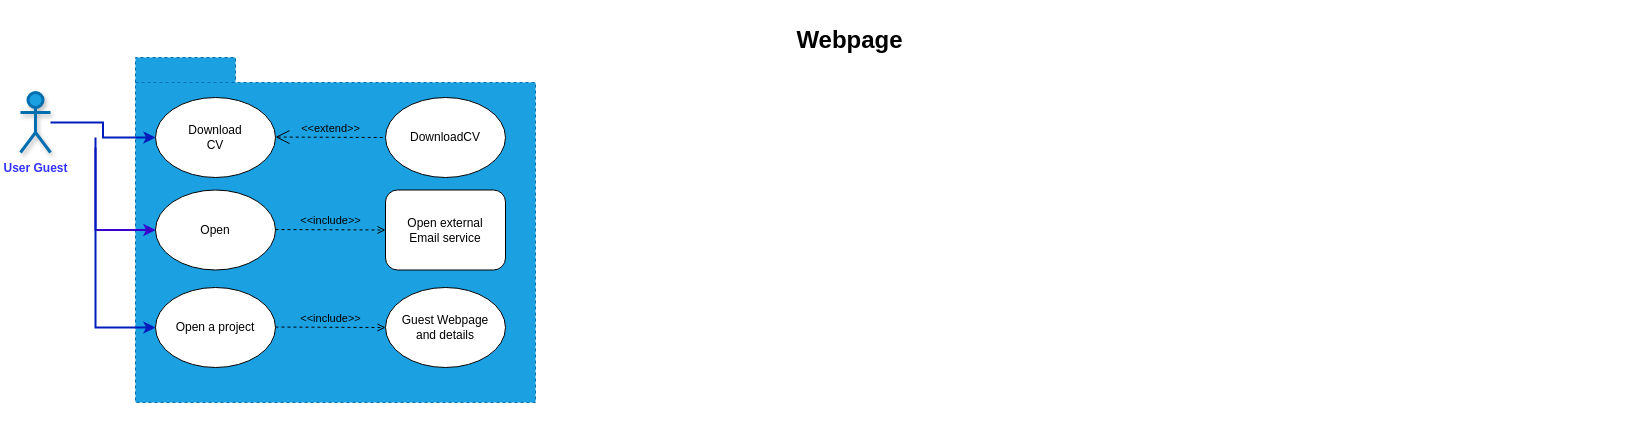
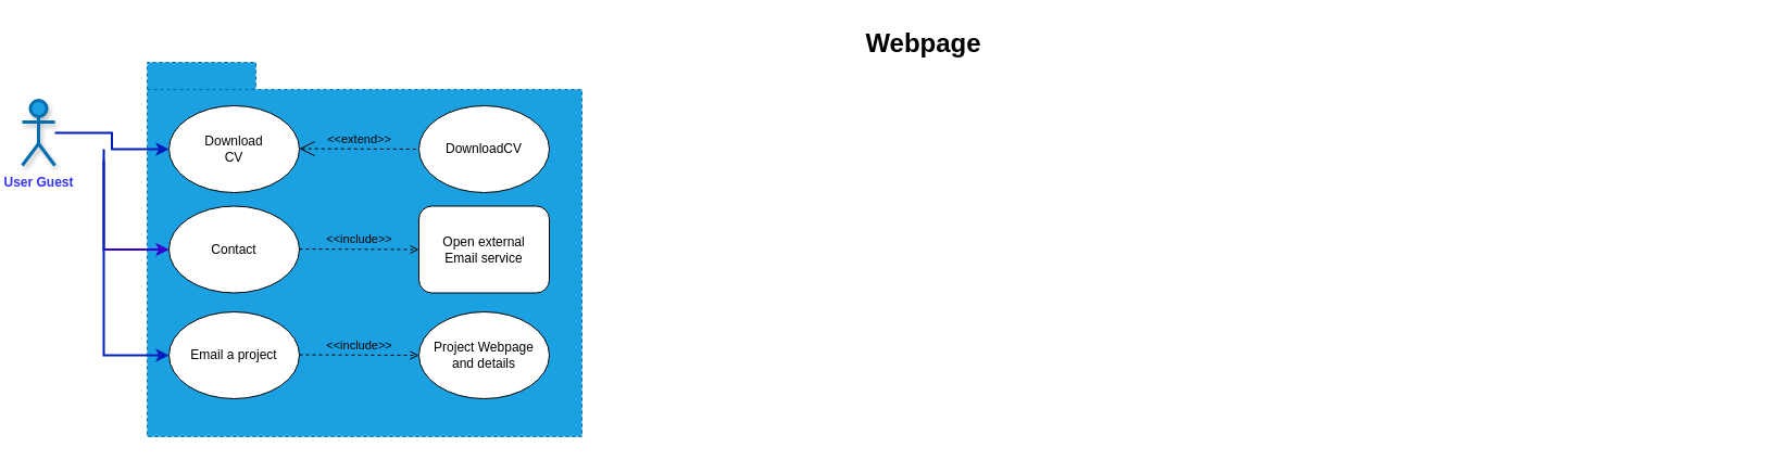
- <mxCell id="7" value="Open" style="ellipse;whiteSpace=wrap;html=1;" parent="1" vertex="1"><mxGeometry x="155" y="189.5" width="120" height="80" as="geometry" /></mxCell>
+ <mxCell id="7" value="Contact" style="ellipse;whiteSpace=wrap;html=1;" parent="1" vertex="1"><mxGeometry x="155" y="189.5" width="120" height="80" as="geometry" /></mxCell>
- <mxCell id="6" value="Open a project" style="ellipse;whiteSpace=wrap;html=1;" parent="1" vertex="1"><mxGeometry x="155" y="287" width="120" height="80" as="geometry" /></mxCell>
+ <mxCell id="6" value="Email a project" style="ellipse;whiteSpace=wrap;html=1;" parent="1" vertex="1"><mxGeometry x="155" y="287" width="120" height="80" as="geometry" /></mxCell>
- <mxCell id="10" value="Guest Webpage&lt;br&gt;and details" style="ellipse;whiteSpace=wrap;html=1;" parent="1" vertex="1"><mxGeometry x="385" y="287" width="120" height="80" as="geometry" /></mxCell>
+ <mxCell id="10" value="Project Webpage&lt;br&gt;and details" style="ellipse;whiteSpace=wrap;html=1;" parent="1" vertex="1"><mxGeometry x="385" y="287" width="120" height="80" as="geometry" /></mxCell>
